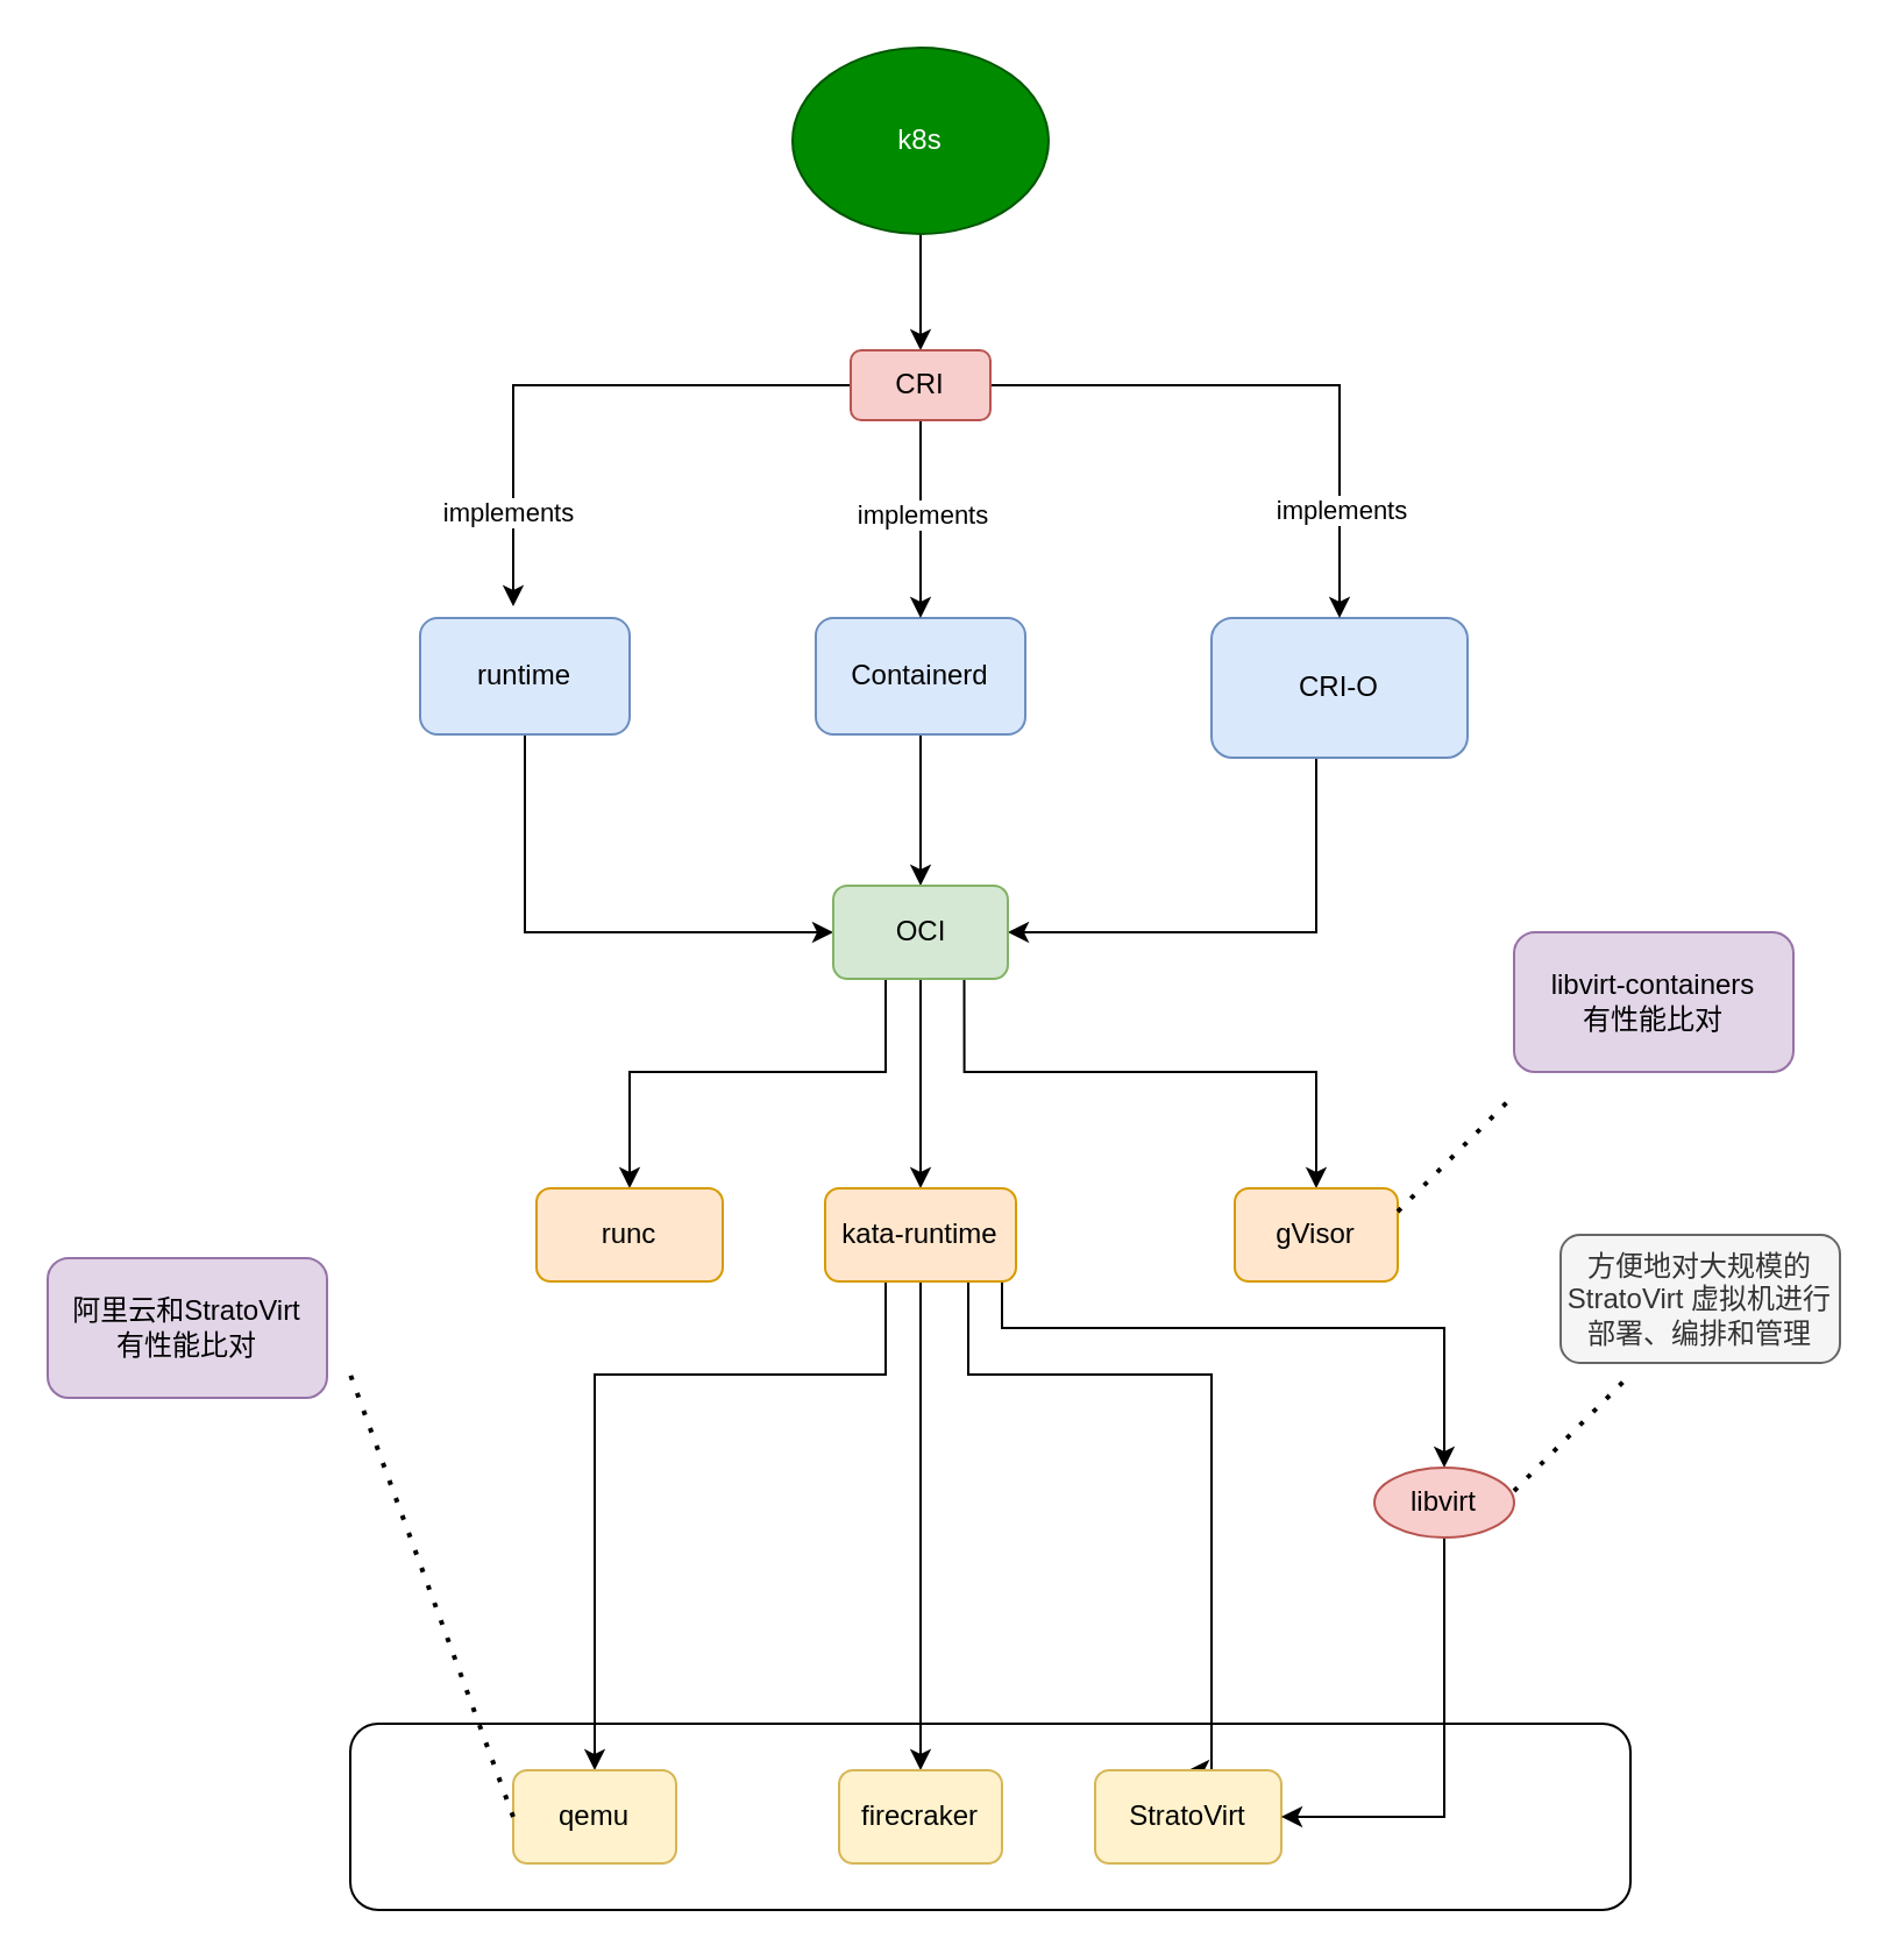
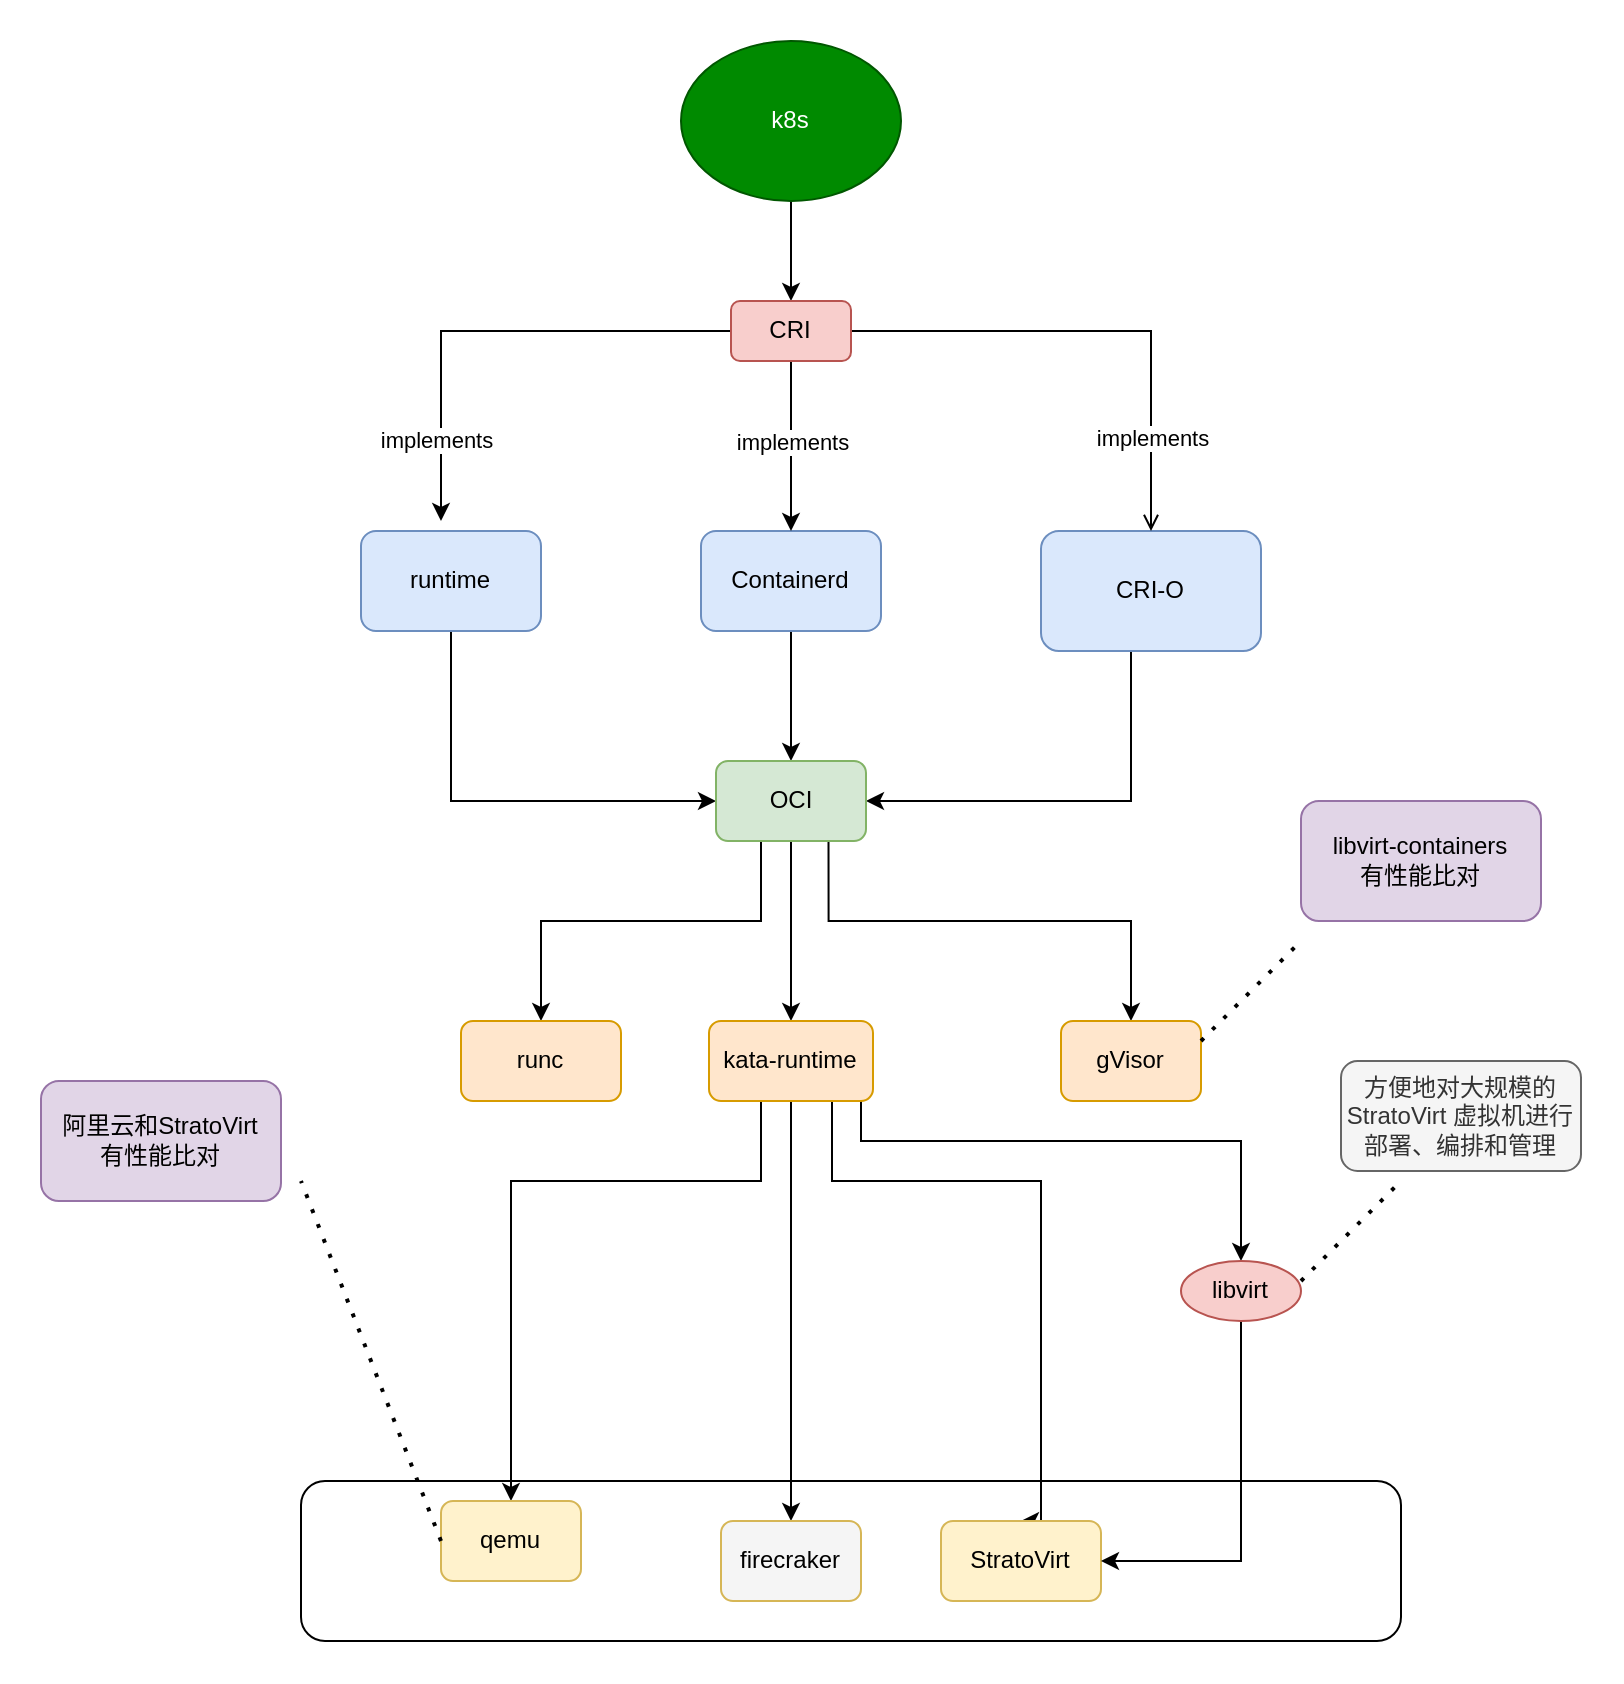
- <mxCell id="12" style="edgeStyle=orthogonalEdgeStyle;rounded=0;orthogonalLoop=1;jettySize=auto;html=1;entryX=0.5;entryY=0;entryDx=0;entryDy=0;" edge="1" parent="1" source="16" target="9"><mxGeometry relative="1" as="geometry" /></mxCell>
+ <mxCell id="12" style="edgeStyle=orthogonalEdgeStyle;rounded=0;orthogonalLoop=1;jettySize=auto;html=1;entryX=0.5;entryY=0;entryDx=0;entryDy=0;endArrow=open;" edge="1" parent="1" source="16" target="9"><mxGeometry relative="1" as="geometry" /></mxCell>
- <mxCell id="27" value="qemu" style="rounded=1;whiteSpace=wrap;html=1;fillColor=#fff2cc;strokeColor=#d6b656;" vertex="1" parent="1"><mxGeometry x="220" y="760" width="70" height="40" as="geometry" /></mxCell>
+ <mxCell id="27" value="qemu" style="rounded=1;whiteSpace=wrap;html=1;fillColor=#fff2cc;strokeColor=#d6b656;" vertex="1" parent="1"><mxGeometry x="220" y="750" width="70" height="40" as="geometry" /></mxCell>
- <mxCell id="33" value="firecraker" style="rounded=1;whiteSpace=wrap;html=1;fillColor=#fff2cc;strokeColor=#d6b656;" vertex="1" parent="1"><mxGeometry x="360" y="760" width="70" height="40" as="geometry" /></mxCell>
+ <mxCell id="33" value="firecraker" style="rounded=1;whiteSpace=wrap;html=1;fillColor=#f5f5f5;strokeColor=#d6b656;" vertex="1" parent="1"><mxGeometry x="360" y="760" width="70" height="40" as="geometry" /></mxCell>
